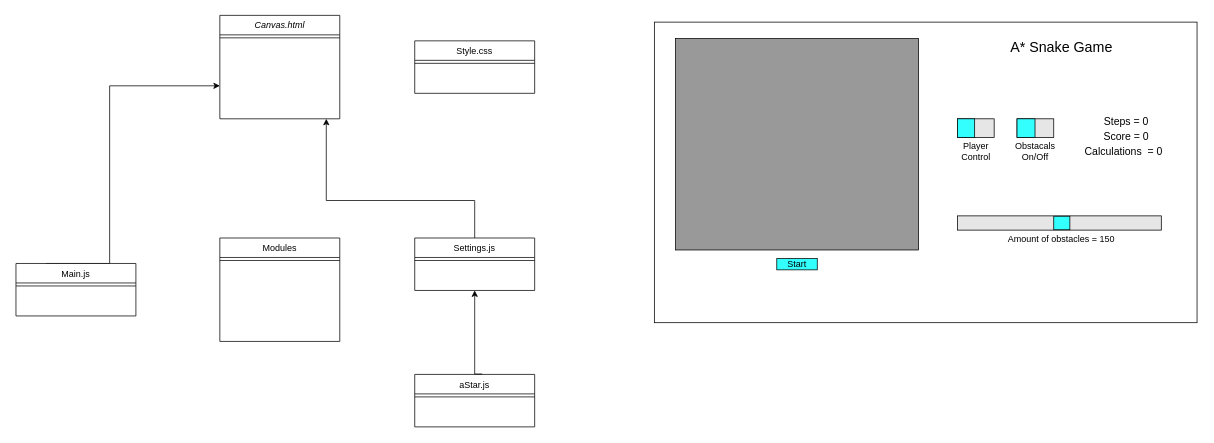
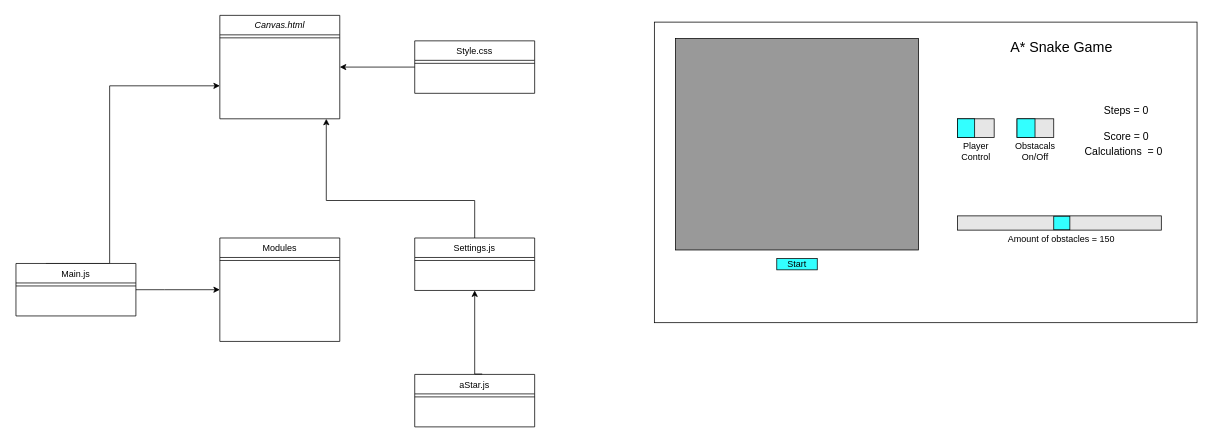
+ <mxCell id="9" style="edgeStyle=orthogonalEdgeStyle;rounded=0;orthogonalLoop=1;jettySize=auto;html=1;exitX=0;exitY=0.5;exitDx=0;exitDy=0;entryX=1;entryY=0.5;entryDx=0;entryDy=0;" parent="1" source="10" target="2" edge="1"><mxGeometry relative="1" as="geometry" /></mxCell>
- <mxCell id="35" value="&lt;font style=&quot;font-size: 14px&quot;&gt;Steps = 0&lt;/font&gt;" style="text;html=1;strokeColor=none;fillColor=none;align=center;verticalAlign=middle;whiteSpace=wrap;rounded=0;" vertex="1" parent="1"><mxGeometry x="1459.5" y="152" width="83" height="20" as="geometry" /></mxCell>
+ <mxCell id="35" value="&lt;font style=&quot;font-size: 14px&quot;&gt;Steps = 0&lt;/font&gt;" style="text;html=1;strokeColor=none;fillColor=none;align=center;verticalAlign=middle;whiteSpace=wrap;rounded=0;" vertex="1" parent="1"><mxGeometry x="1459.5" y="137" width="83" height="20" as="geometry" /></mxCell>
+ <mxCell id="18" style="edgeStyle=orthogonalEdgeStyle;rounded=0;orthogonalLoop=1;jettySize=auto;html=1;entryX=0;entryY=0.5;entryDx=0;entryDy=0;exitX=1;exitY=0.5;exitDx=0;exitDy=0;" parent="1" source="16" target="4" edge="1"><mxGeometry relative="1" as="geometry"><mxPoint x="140" y="422" as="sourcePoint" /><mxPoint x="194" y="367" as="targetPoint" /><Array as="points"><mxPoint x="218" y="386" /><mxPoint x="218" y="386" /></Array></mxGeometry></mxCell>
